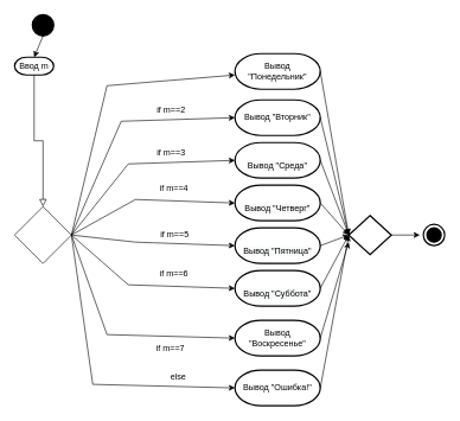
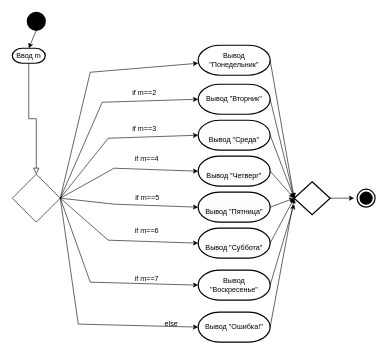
- <mxCell id="34" value="if m==7" style="text;html=1;align=center;verticalAlign=middle;resizable=0;points=[];autosize=1;strokeColor=none;fillColor=none;" vertex="1" parent="1"><mxGeometry x="209" y="475" width="60" height="30" as="geometry" /></mxCell>
+ <mxCell id="34" value="if m==7" style="text;html=1;align=center;verticalAlign=middle;resizable=0;points=[];autosize=1;strokeColor=none;fillColor=none;" vertex="1" parent="1"><mxGeometry x="214" y="450" width="60" height="30" as="geometry" /></mxCell>
- <mxCell id="35" value="else" style="text;html=1;align=center;verticalAlign=middle;resizable=0;points=[];autosize=1;strokeColor=none;fillColor=none;" vertex="1" parent="1"><mxGeometry x="225" y="515" width="50" height="30" as="geometry" /></mxCell>
+ <mxCell id="35" value="else" style="text;html=1;align=center;verticalAlign=middle;resizable=0;points=[];autosize=1;strokeColor=none;fillColor=none;" vertex="1" parent="1"><mxGeometry x="260" y="525" width="50" height="30" as="geometry" /></mxCell>
